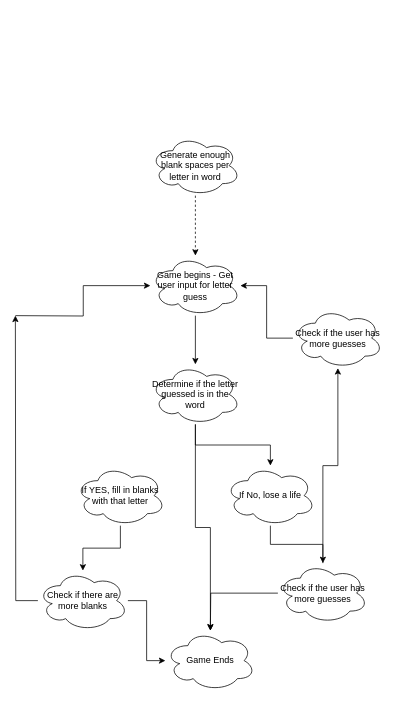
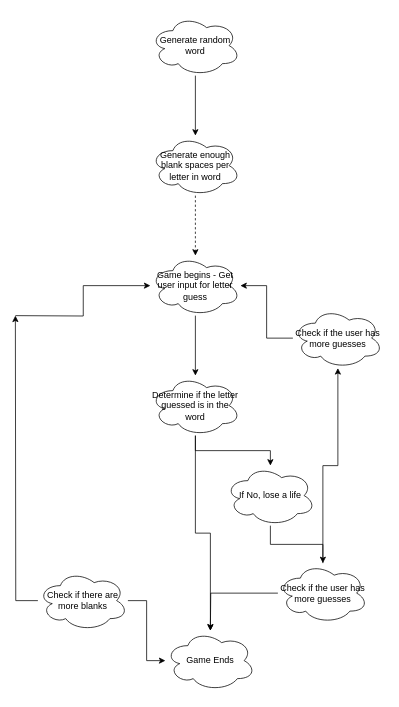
+ <mxCell id="3" value="Generate random word" style="ellipse;shape=cloud;whiteSpace=wrap;html=1;align=center;" vertex="1" parent="1"><mxGeometry x="200" y="20" width="120" height="80" as="geometry" /></mxCell>
+ <mxCell id="2" value="" style="edgeStyle=orthogonalEdgeStyle;rounded=0;orthogonalLoop=1;jettySize=auto;html=1;" edge="1" parent="1" source="3" target="5"><mxGeometry relative="1" as="geometry" /></mxCell>
- <mxCell id="10" value="Determine if the letter guessed is in the word" style="ellipse;shape=cloud;whiteSpace=wrap;html=1;align=center;" vertex="1" parent="1"><mxGeometry x="200" y="485" width="120" height="80" as="geometry" /></mxCell>
+ <mxCell id="10" value="Determine if the letter guessed is in the word" style="ellipse;shape=cloud;whiteSpace=wrap;html=1;align=center;" vertex="1" parent="1"><mxGeometry x="200" y="500" width="120" height="80" as="geometry" /></mxCell>
- <mxCell id="14" value="If YES, fill in blanks with that letter" style="ellipse;shape=cloud;whiteSpace=wrap;html=1;align=center;" vertex="1" parent="1"><mxGeometry x="100" y="620" width="120" height="80" as="geometry" /></mxCell>
- <mxCell id="13" value="" style="edgeStyle=orthogonalEdgeStyle;rounded=0;orthogonalLoop=1;jettySize=auto;html=1;" edge="1" parent="1" source="14" target="17"><mxGeometry relative="1" as="geometry" /></mxCell>
